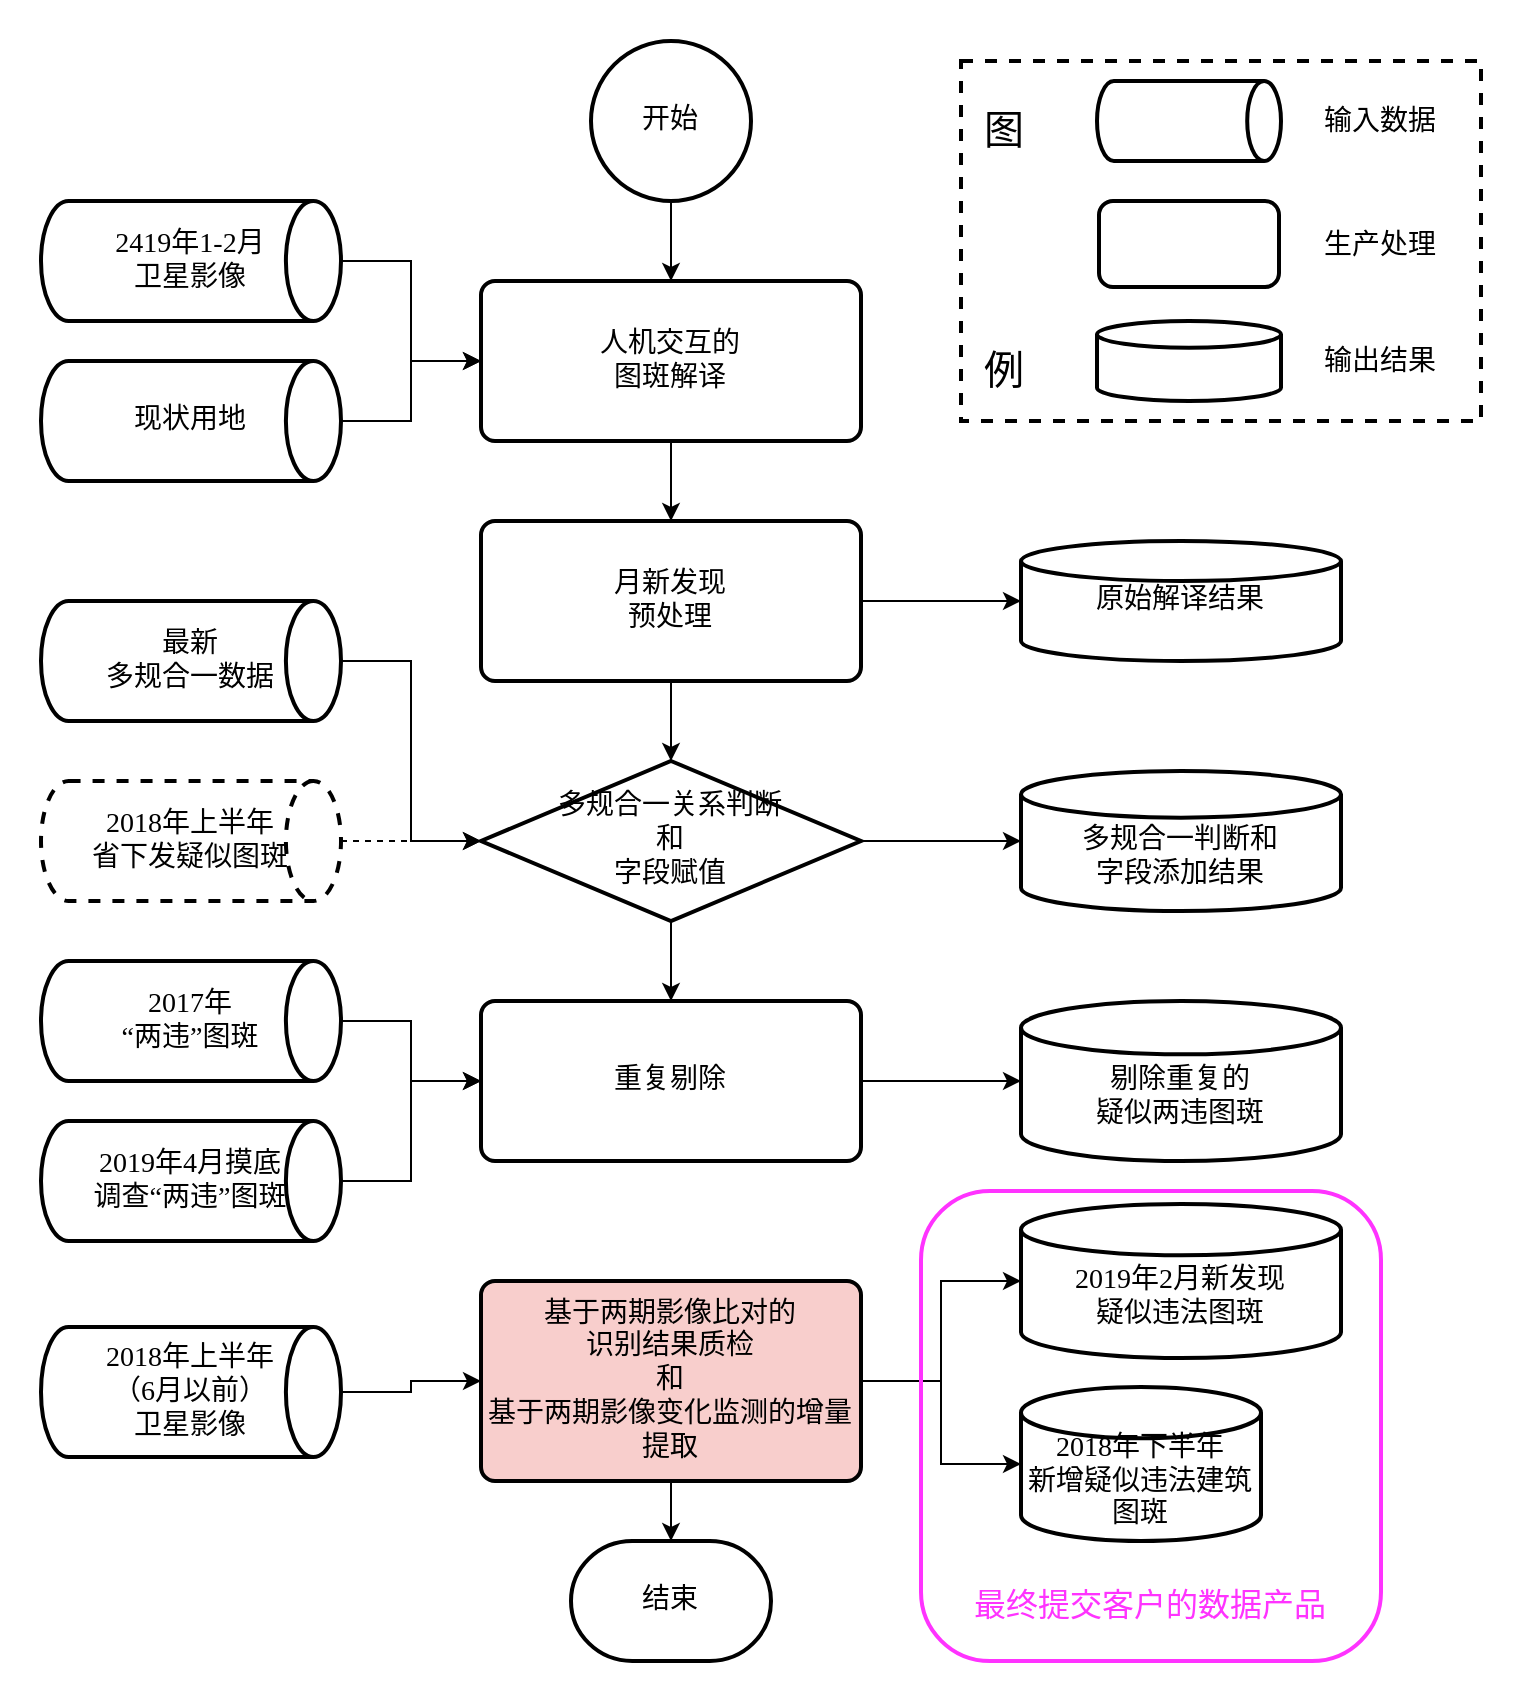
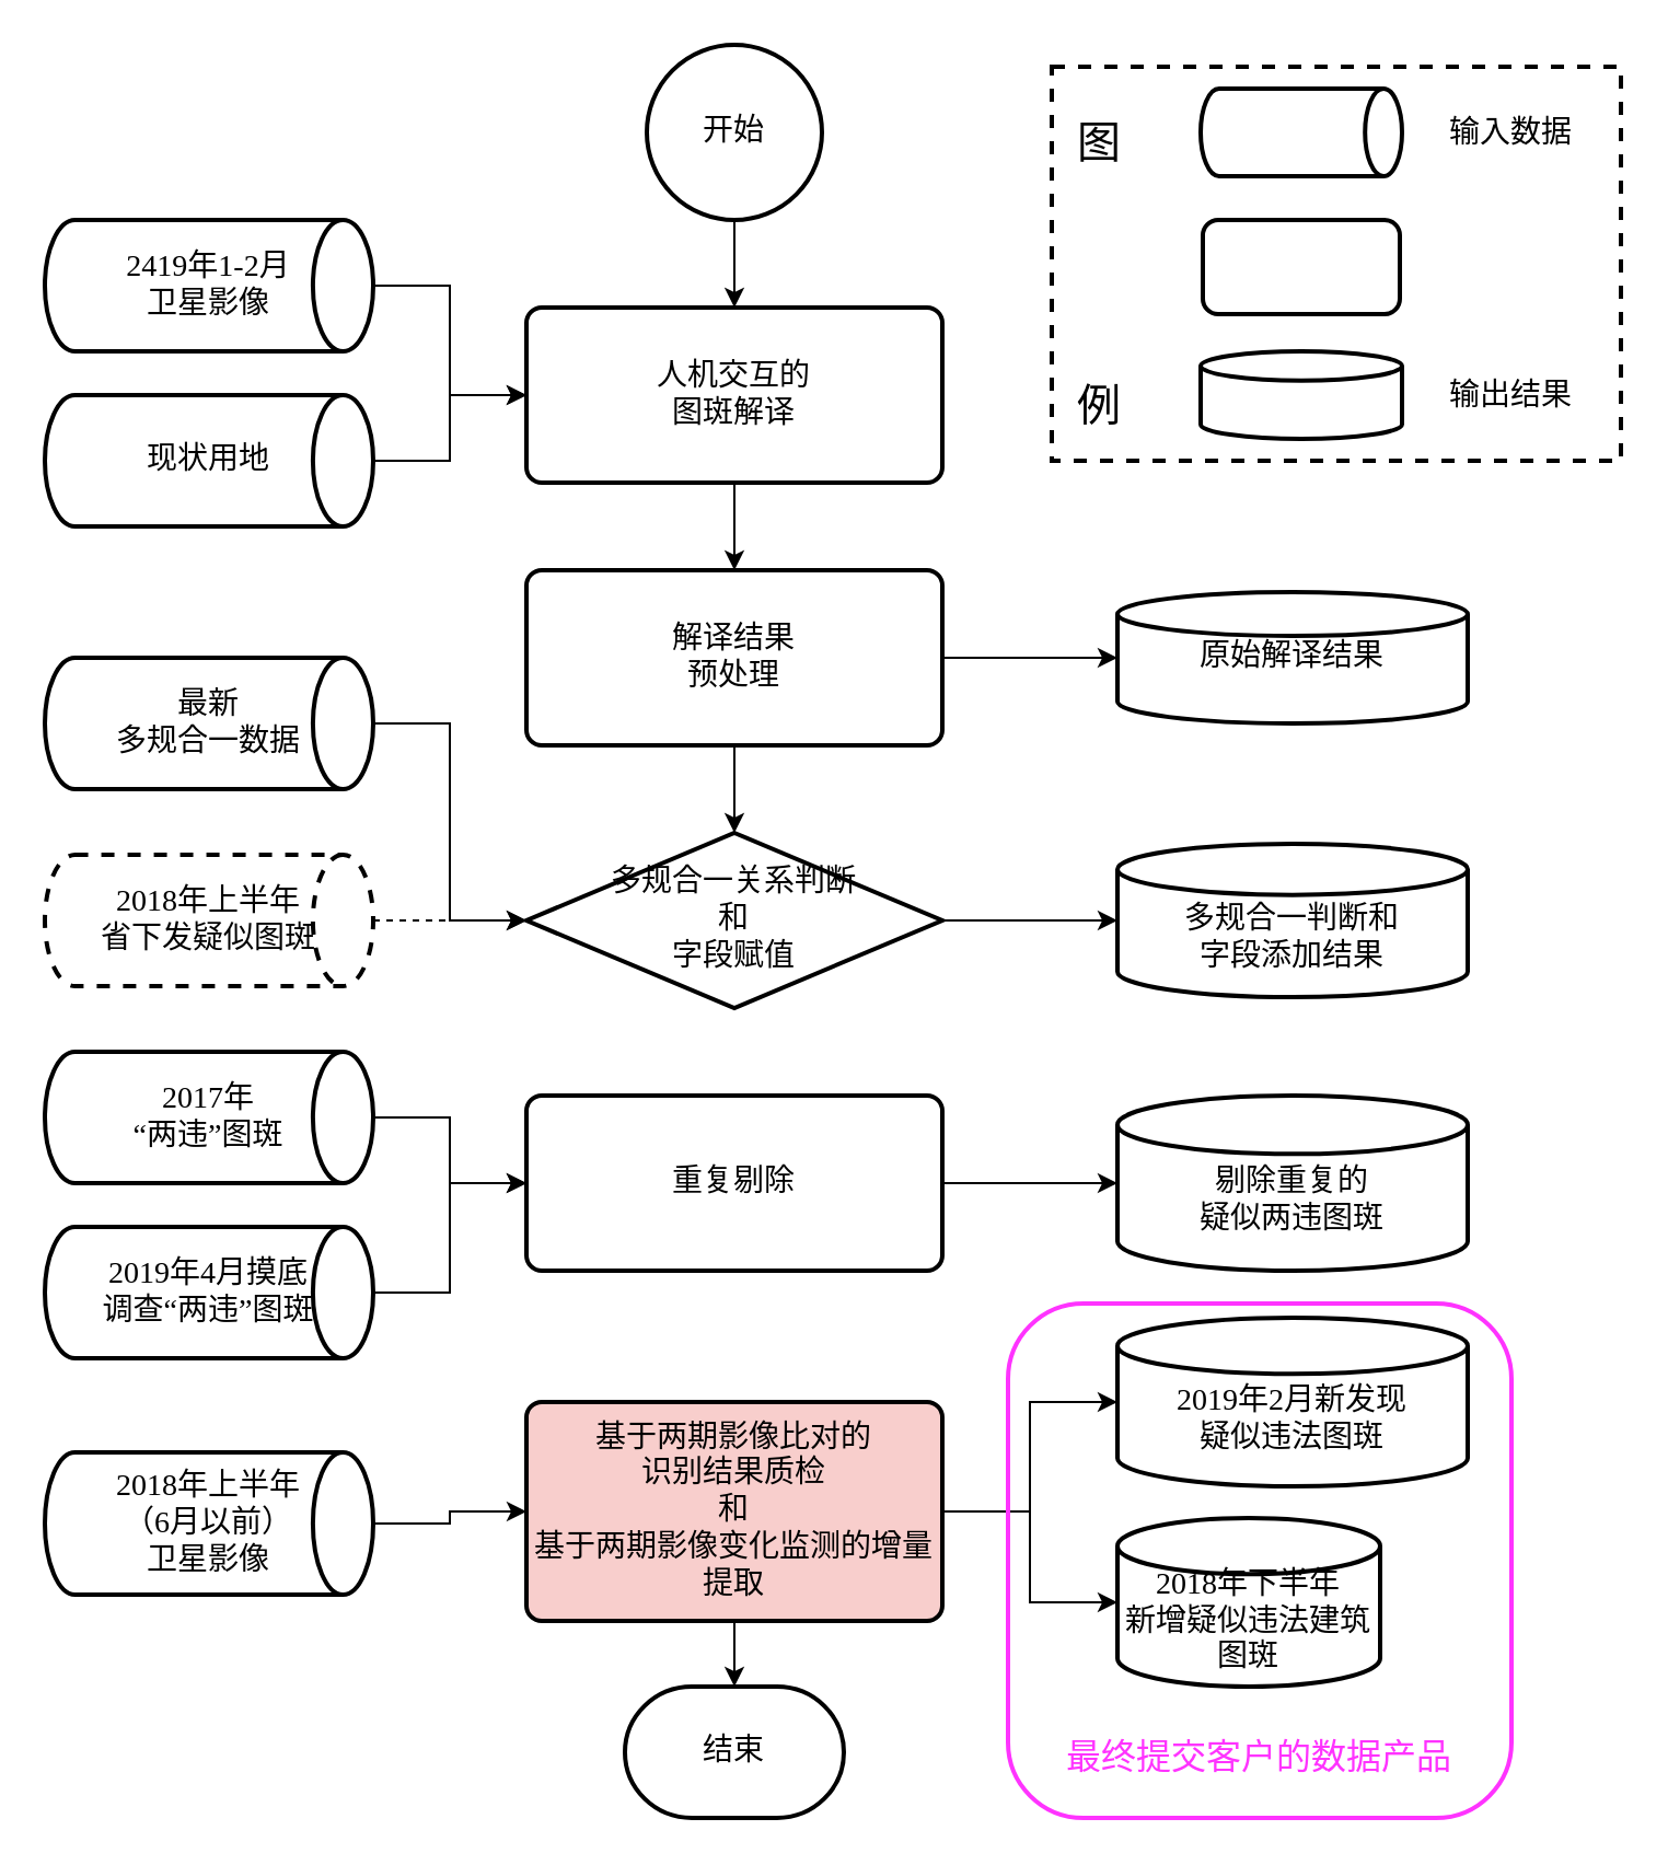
- <mxCell id="44" value="生产处理&lt;br&gt;" style="text;html=1;resizable=0;points=[];autosize=1;align=left;verticalAlign=top;spacingTop=-4;fontSize=14;fontFamily=Times New Roman;" vertex="1" parent="1"><mxGeometry x="660" y="111.5" width="70" height="20" as="geometry" /></mxCell>
- <mxCell id="7" value="月新发现&lt;br style=&quot;font-size: 14px;&quot;&gt;预处理" style="rounded=1;whiteSpace=wrap;html=1;absoluteArcSize=1;arcSize=14;strokeWidth=2;fontFamily=Times New Roman;fontSize=14;" parent="1" vertex="1"><mxGeometry x="240" y="260" width="190" height="80" as="geometry" /></mxCell>
+ <mxCell id="7" value="解译结果&lt;br style=&quot;font-size: 14px;&quot;&gt;预处理" style="rounded=1;whiteSpace=wrap;html=1;absoluteArcSize=1;arcSize=14;strokeWidth=2;fontFamily=Times New Roman;fontSize=14;" parent="1" vertex="1"><mxGeometry x="240" y="260" width="190" height="80" as="geometry" /></mxCell>
- <mxCell id="8" value="" style="edgeStyle=orthogonalEdgeStyle;rounded=0;orthogonalLoop=1;jettySize=auto;html=1;fontFamily=Times New Roman;fontSize=14;" parent="1" source="10" target="12" edge="1"><mxGeometry relative="1" as="geometry" /></mxCell>
